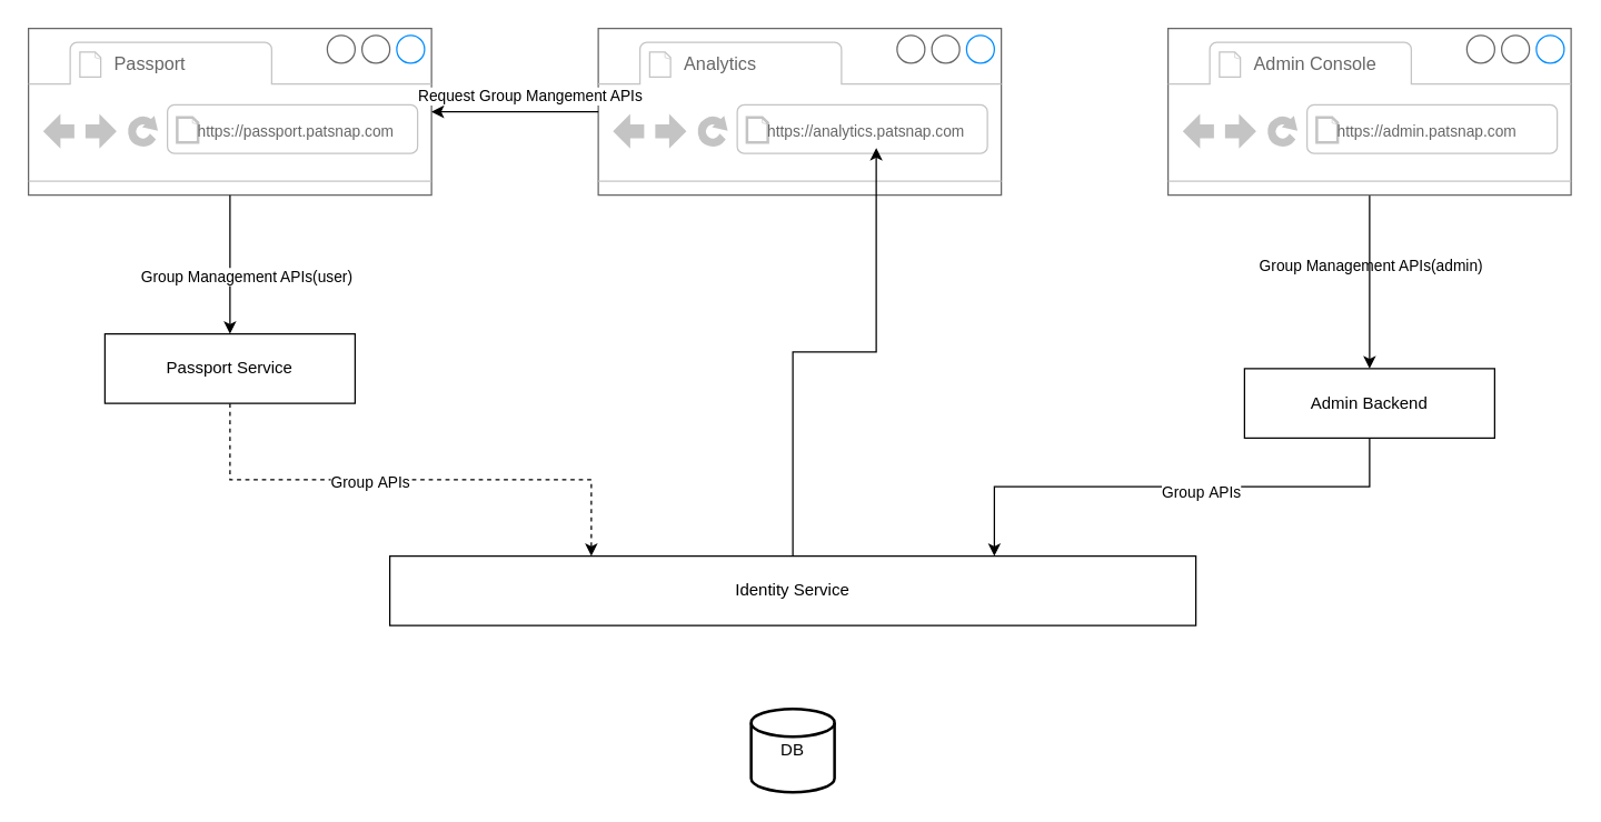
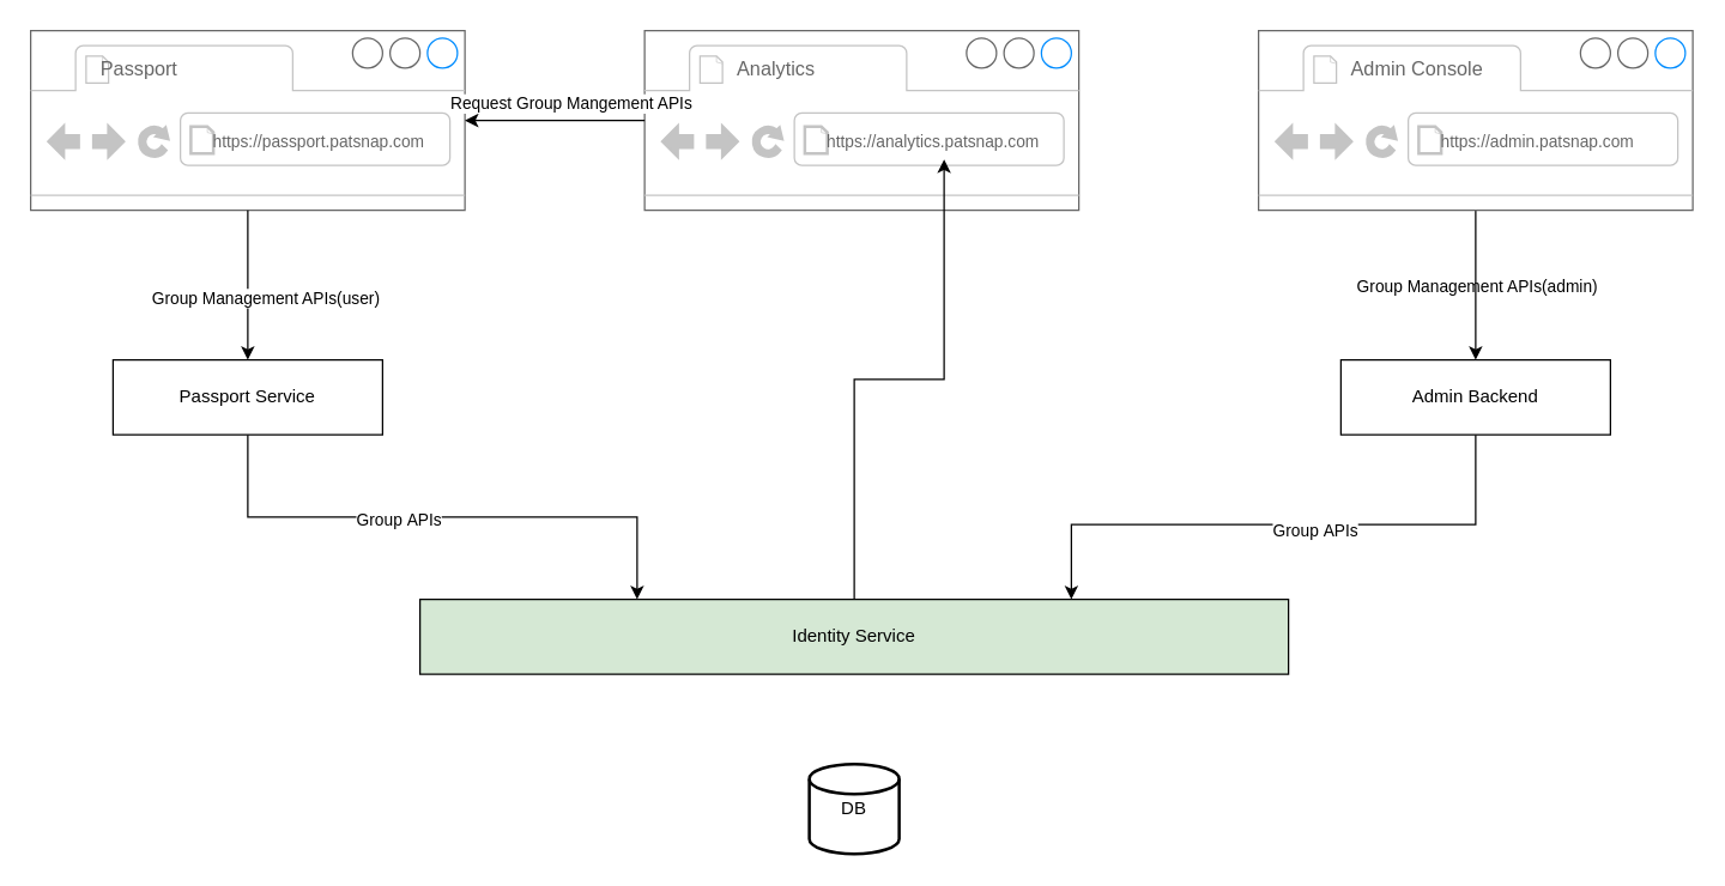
- <mxCell id="6" value="&lt;font style=&quot;font-size: 13px&quot;&gt;Passport&lt;/font&gt;" style="strokeWidth=1;shadow=0;dashed=0;align=center;html=1;shape=mxgraph.mockup.containers.anchor;fontSize=17;fontColor=#666666;align=left;" parent="5" vertex="1"><mxGeometry x="60" y="12" width="110" height="26" as="geometry" /></mxCell>
+ <mxCell id="6" value="&lt;font style=&quot;font-size: 13px&quot;&gt;Passport&lt;/font&gt;" style="strokeWidth=1;shadow=0;dashed=0;align=center;html=1;shape=mxgraph.mockup.containers.anchor;fontSize=17;fontColor=#666666;align=left;" parent="5" vertex="1"><mxGeometry x="45" y="12" width="110" height="26" as="geometry" /></mxCell>
- <mxCell id="21" value="Admin Backend" style="rounded=0;whiteSpace=wrap;html=1;" parent="1" vertex="1"><mxGeometry x="895" y="265" width="180" height="50" as="geometry" /></mxCell>
+ <mxCell id="21" value="Admin Backend" style="rounded=0;whiteSpace=wrap;html=1;" parent="1" vertex="1"><mxGeometry x="895" y="240" width="180" height="50" as="geometry" /></mxCell>
- <mxCell id="16" style="edgeStyle=orthogonalEdgeStyle;rounded=0;orthogonalLoop=1;jettySize=auto;html=1;exitX=0.5;exitY=1;exitDx=0;exitDy=0;entryX=0.25;entryY=0;entryDx=0;entryDy=0;dashed=1;" parent="1" source="18" target="23" edge="1"><mxGeometry relative="1" as="geometry" /></mxCell>
+ <mxCell id="16" style="edgeStyle=orthogonalEdgeStyle;rounded=0;orthogonalLoop=1;jettySize=auto;html=1;exitX=0.5;exitY=1;exitDx=0;exitDy=0;entryX=0.25;entryY=0;entryDx=0;entryDy=0;" parent="1" source="18" target="23" edge="1"><mxGeometry relative="1" as="geometry" /></mxCell>
- <mxCell id="23" value="Identity Service" style="rounded=0;whiteSpace=wrap;html=1;" parent="1" vertex="1"><mxGeometry x="280" y="400" width="580" height="50" as="geometry" /></mxCell>
+ <mxCell id="23" value="Identity Service" style="rounded=0;whiteSpace=wrap;html=1;fillColor=#d5e8d4;" parent="1" vertex="1"><mxGeometry x="280" y="400" width="580" height="50" as="geometry" /></mxCell>
